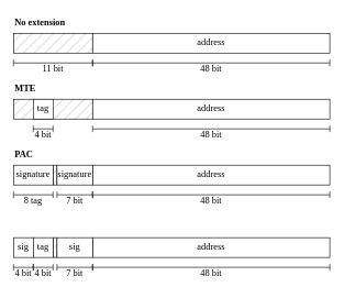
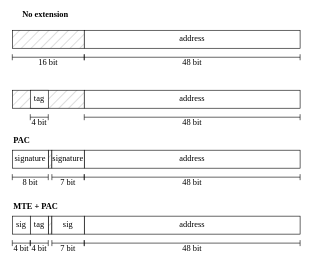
- <mxCell id="17" value="No extension" style="text;html=1;strokeColor=none;fillColor=none;align=left;verticalAlign=middle;whiteSpace=wrap;rounded=0;fontSize=14;fontFamily=Computer Modern;fontStyle=1" parent="1" vertex="1"><mxGeometry x="20" y="20" width="100" height="30" as="geometry" /></mxCell>
+ <mxCell id="17" value="No extension" style="text;html=1;strokeColor=none;fillColor=none;align=left;verticalAlign=middle;whiteSpace=wrap;rounded=0;fontSize=14;fontFamily=Computer Modern;fontStyle=1" parent="1" vertex="1"><mxGeometry x="35" y="10" width="100" height="30" as="geometry" /></mxCell>
- <mxCell id="7" value="11 bit" style="text;html=1;strokeColor=none;fillColor=none;align=center;verticalAlign=middle;whiteSpace=wrap;rounded=0;fontFamily=Computer Modern;fontSize=14;" parent="1" vertex="1"><mxGeometry x="20" y="90" width="120" height="30" as="geometry" /></mxCell>
+ <mxCell id="7" value="16 bit" style="text;html=1;strokeColor=none;fillColor=none;align=center;verticalAlign=middle;whiteSpace=wrap;rounded=0;fontFamily=Computer Modern;fontSize=14;" parent="1" vertex="1"><mxGeometry x="20" y="90" width="120" height="30" as="geometry" /></mxCell>
- <mxCell id="16" value="MTE" style="text;html=1;strokeColor=none;fillColor=none;align=left;verticalAlign=middle;whiteSpace=wrap;rounded=0;fontSize=14;fontFamily=Computer Modern;fontStyle=1" parent="1" vertex="1"><mxGeometry x="20" y="120" width="60" height="30" as="geometry" /></mxCell>
- <mxCell id="22" value="8 tag" style="text;html=1;strokeColor=none;fillColor=none;align=center;verticalAlign=middle;whiteSpace=wrap;rounded=0;fontFamily=Computer Modern;fontSize=14;" parent="1" vertex="1"><mxGeometry x="20" y="290" width="60" height="30" as="geometry" /></mxCell>
+ <mxCell id="22" value="8 bit" style="text;html=1;strokeColor=none;fillColor=none;align=center;verticalAlign=middle;whiteSpace=wrap;rounded=0;fontFamily=Computer Modern;fontSize=14;" parent="1" vertex="1"><mxGeometry x="20" y="290" width="60" height="30" as="geometry" /></mxCell>
+ <mxCell id="42" value="MTE + PAC" style="text;html=1;strokeColor=none;fillColor=none;align=left;verticalAlign=middle;whiteSpace=wrap;rounded=0;fontSize=14;fontFamily=Computer Modern;fontStyle=1" parent="1" vertex="1"><mxGeometry x="20" y="330" width="130" height="30" as="geometry" /></mxCell>
